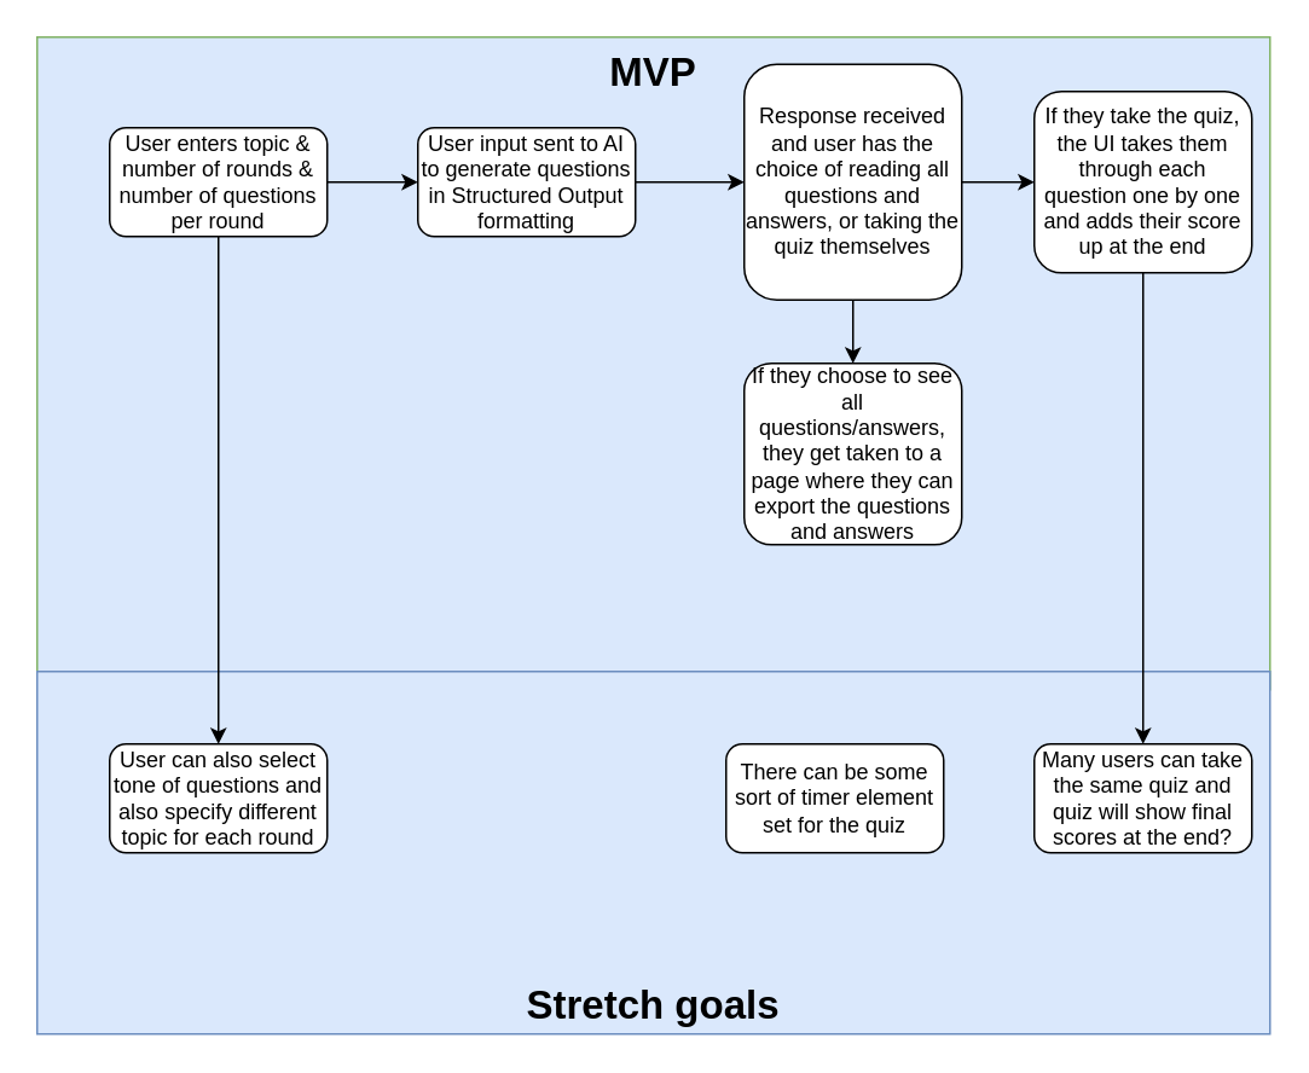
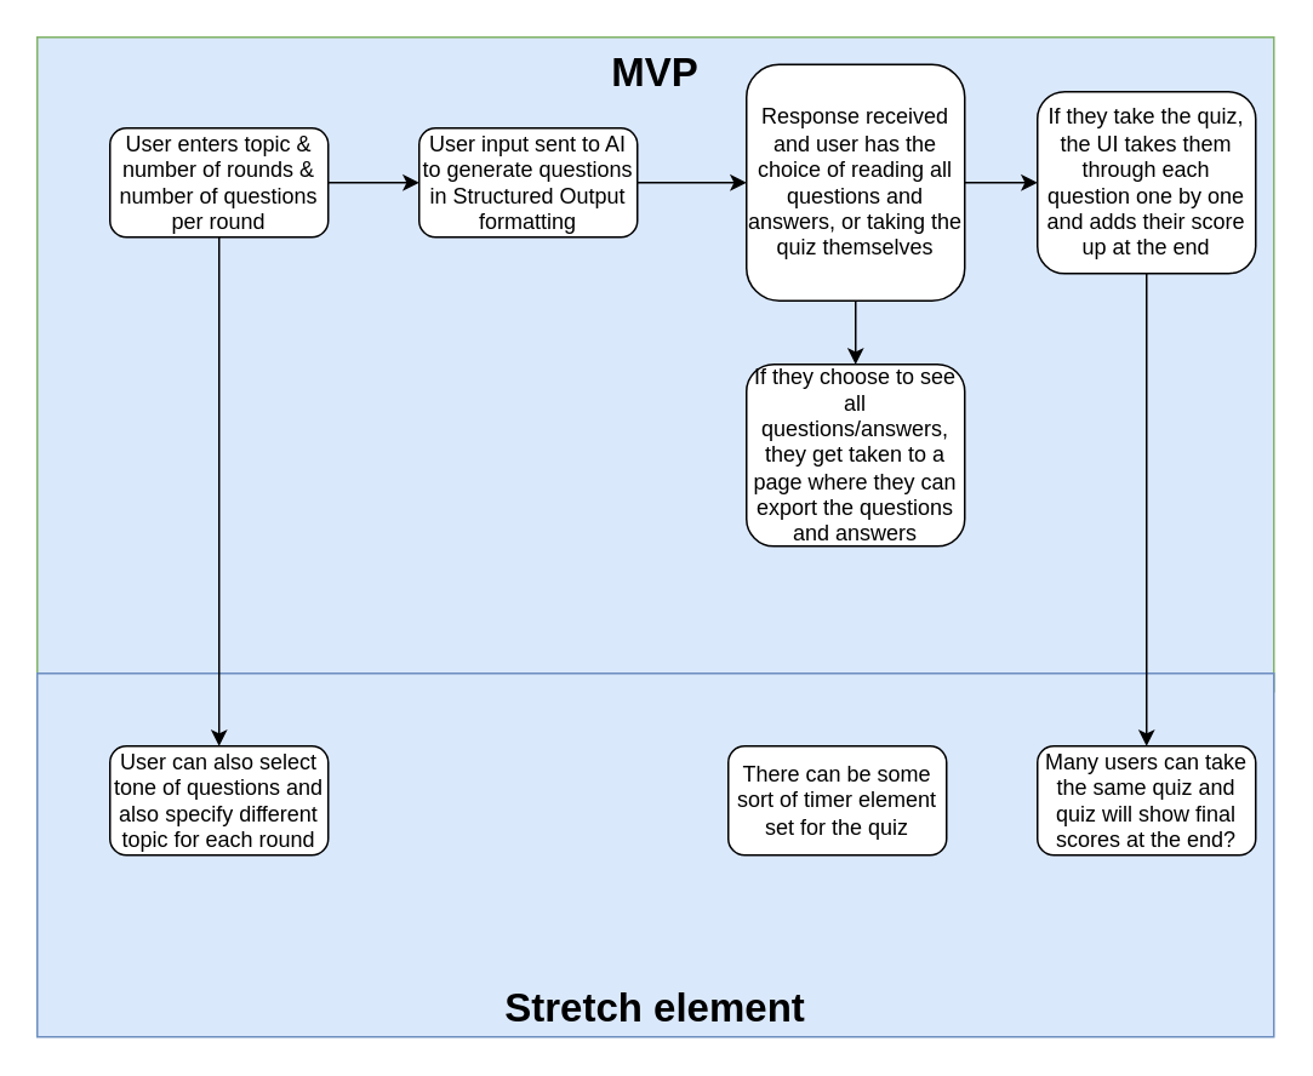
- <mxCell id="3" value="Stretch goals" style="rounded=0;whiteSpace=wrap;html=1;fillColor=#dae8fc;strokeColor=#6c8ebf;verticalAlign=bottom;fontSize=22;fontStyle=1" vertex="1" parent="1"><mxGeometry x="20" y="370" width="680" height="200" as="geometry" /></mxCell>
+ <mxCell id="3" value="Stretch element" style="rounded=0;whiteSpace=wrap;html=1;fillColor=#dae8fc;strokeColor=#6c8ebf;verticalAlign=bottom;fontSize=22;fontStyle=1" vertex="1" parent="1"><mxGeometry x="20" y="370" width="680" height="200" as="geometry" /></mxCell>
